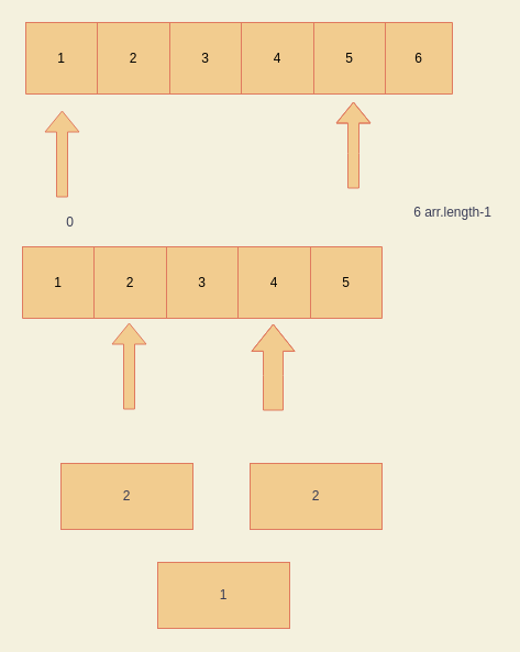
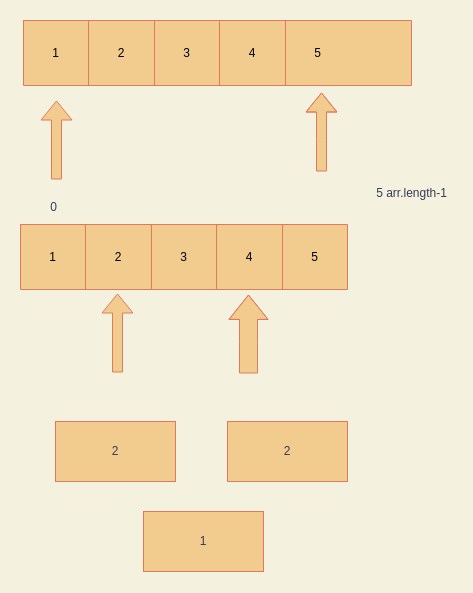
- <mxCell id="9" value="6" style="shape=partialRectangle;html=1;whiteSpace=wrap;connectable=0;fillColor=none;top=0;left=0;bottom=0;right=0;overflow=hidden;" vertex="1" parent="3"><mxGeometry x="327" width="61" height="65" as="geometry" /></mxCell>
- <mxCell id="13" value="6 arr.length-1" style="text;html=1;align=center;verticalAlign=middle;resizable=0;points=[];autosize=1;strokeColor=none;fontColor=#393C56;" vertex="1" parent="1"><mxGeometry x="370" y="184" width="81" height="18" as="geometry" /></mxCell>
+ <mxCell id="13" value="5 arr.length-1" style="text;html=1;align=center;verticalAlign=middle;resizable=0;points=[];autosize=1;strokeColor=none;fontColor=#393C56;" vertex="1" parent="1"><mxGeometry x="370" y="184" width="81" height="18" as="geometry" /></mxCell>
- <mxCell id="12" value="0" style="text;html=1;align=center;verticalAlign=middle;resizable=0;points=[];autosize=1;strokeColor=none;fontColor=#393C56;" vertex="1" parent="1"><mxGeometry x="55" y="193" width="16" height="18" as="geometry" /></mxCell>
+ <mxCell id="12" value="0" style="text;html=1;align=center;verticalAlign=middle;resizable=0;points=[];autosize=1;strokeColor=none;fontColor=#393C56;" vertex="1" parent="1"><mxGeometry x="45" y="198" width="16" height="18" as="geometry" /></mxCell>
